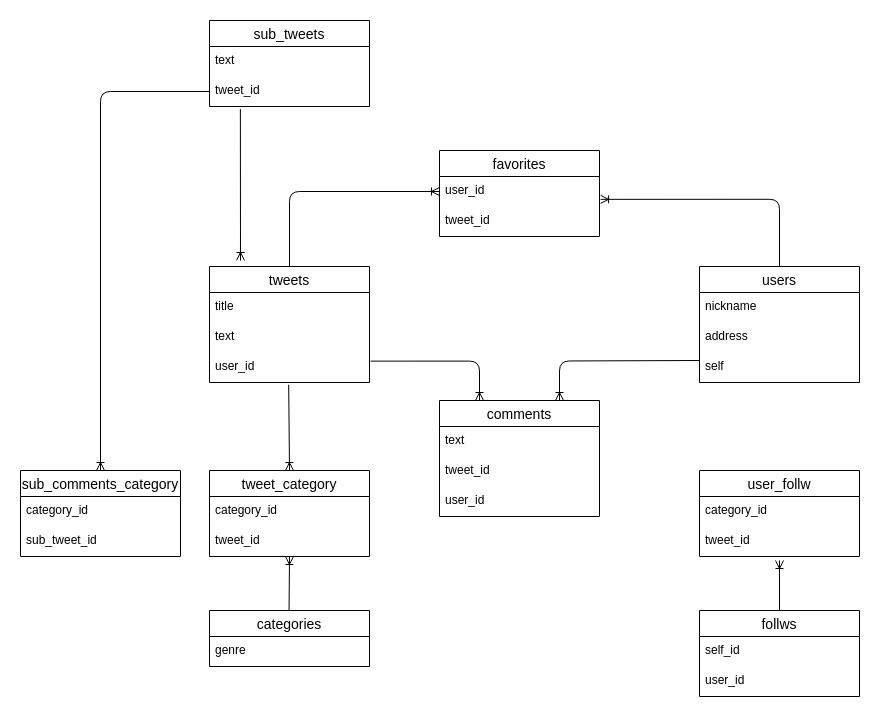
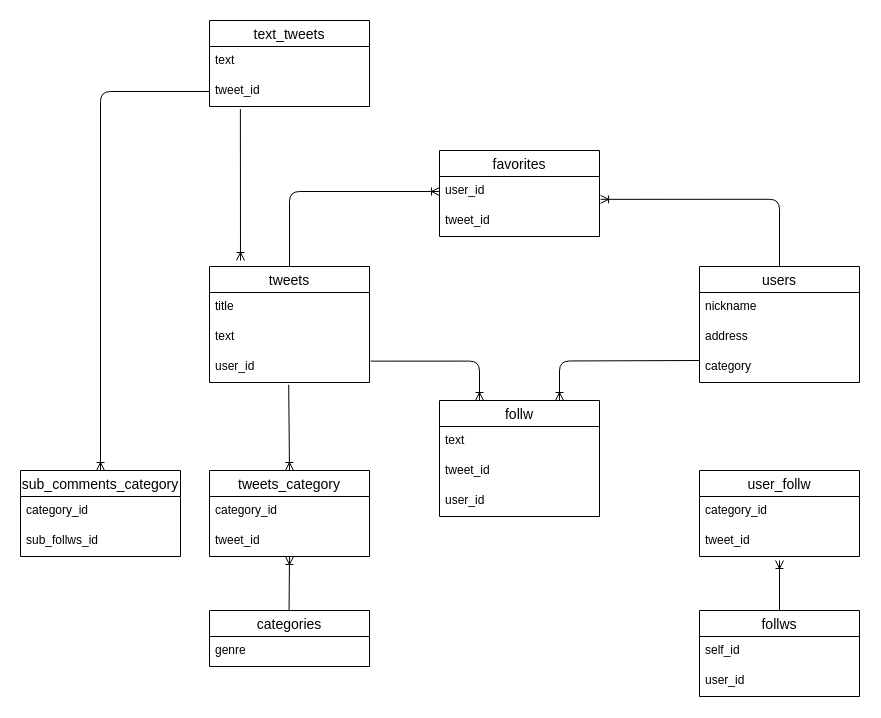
- <mxCell id="35" value="sub_tweets" style="swimlane;fontStyle=0;childLayout=stackLayout;horizontal=1;startSize=26;horizontalStack=0;resizeParent=1;resizeParentMax=0;resizeLast=0;collapsible=1;marginBottom=0;align=center;fontSize=14;" vertex="1" parent="1"><mxGeometry x="209" y="20" width="160" height="86" as="geometry" /></mxCell>
+ <mxCell id="35" value="text_tweets" style="swimlane;fontStyle=0;childLayout=stackLayout;horizontal=1;startSize=26;horizontalStack=0;resizeParent=1;resizeParentMax=0;resizeLast=0;collapsible=1;marginBottom=0;align=center;fontSize=14;" vertex="1" parent="1"><mxGeometry x="209" y="20" width="160" height="86" as="geometry" /></mxCell>
- <mxCell id="9" value="self" style="text;strokeColor=none;fillColor=none;spacingLeft=4;spacingRight=4;overflow=hidden;rotatable=0;points=[[0,0.5],[1,0.5]];portConstraint=eastwest;fontSize=12;" vertex="1" parent="6"><mxGeometry y="86" width="160" height="30" as="geometry" /></mxCell>
+ <mxCell id="9" value="category" style="text;strokeColor=none;fillColor=none;spacingLeft=4;spacingRight=4;overflow=hidden;rotatable=0;points=[[0,0.5],[1,0.5]];portConstraint=eastwest;fontSize=12;" vertex="1" parent="6"><mxGeometry y="86" width="160" height="30" as="geometry" /></mxCell>
- <mxCell id="10" value="comments" style="swimlane;fontStyle=0;childLayout=stackLayout;horizontal=1;startSize=26;horizontalStack=0;resizeParent=1;resizeParentMax=0;resizeLast=0;collapsible=1;marginBottom=0;align=center;fontSize=14;" vertex="1" parent="1"><mxGeometry x="439" y="400" width="160" height="116" as="geometry" /></mxCell>
+ <mxCell id="10" value="follw" style="swimlane;fontStyle=0;childLayout=stackLayout;horizontal=1;startSize=26;horizontalStack=0;resizeParent=1;resizeParentMax=0;resizeLast=0;collapsible=1;marginBottom=0;align=center;fontSize=14;" vertex="1" parent="1"><mxGeometry x="439" y="400" width="160" height="116" as="geometry" /></mxCell>
- <mxCell id="17" value="tweet_category" style="swimlane;fontStyle=0;childLayout=stackLayout;horizontal=1;startSize=26;horizontalStack=0;resizeParent=1;resizeParentMax=0;resizeLast=0;collapsible=1;marginBottom=0;align=center;fontSize=14;" vertex="1" parent="1"><mxGeometry x="209" y="470" width="160" height="86" as="geometry" /></mxCell>
+ <mxCell id="17" value="tweets_category" style="swimlane;fontStyle=0;childLayout=stackLayout;horizontal=1;startSize=26;horizontalStack=0;resizeParent=1;resizeParentMax=0;resizeLast=0;collapsible=1;marginBottom=0;align=center;fontSize=14;" vertex="1" parent="1"><mxGeometry x="209" y="470" width="160" height="86" as="geometry" /></mxCell>
- <mxCell id="41" value="sub_tweet_id" style="text;strokeColor=none;fillColor=none;spacingLeft=4;spacingRight=4;overflow=hidden;rotatable=0;points=[[0,0.5],[1,0.5]];portConstraint=eastwest;fontSize=12;" vertex="1" parent="39"><mxGeometry y="56" width="160" height="30" as="geometry" /></mxCell>
+ <mxCell id="41" value="sub_follws_id" style="text;strokeColor=none;fillColor=none;spacingLeft=4;spacingRight=4;overflow=hidden;rotatable=0;points=[[0,0.5],[1,0.5]];portConstraint=eastwest;fontSize=12;" vertex="1" parent="39"><mxGeometry y="56" width="160" height="30" as="geometry" /></mxCell>
